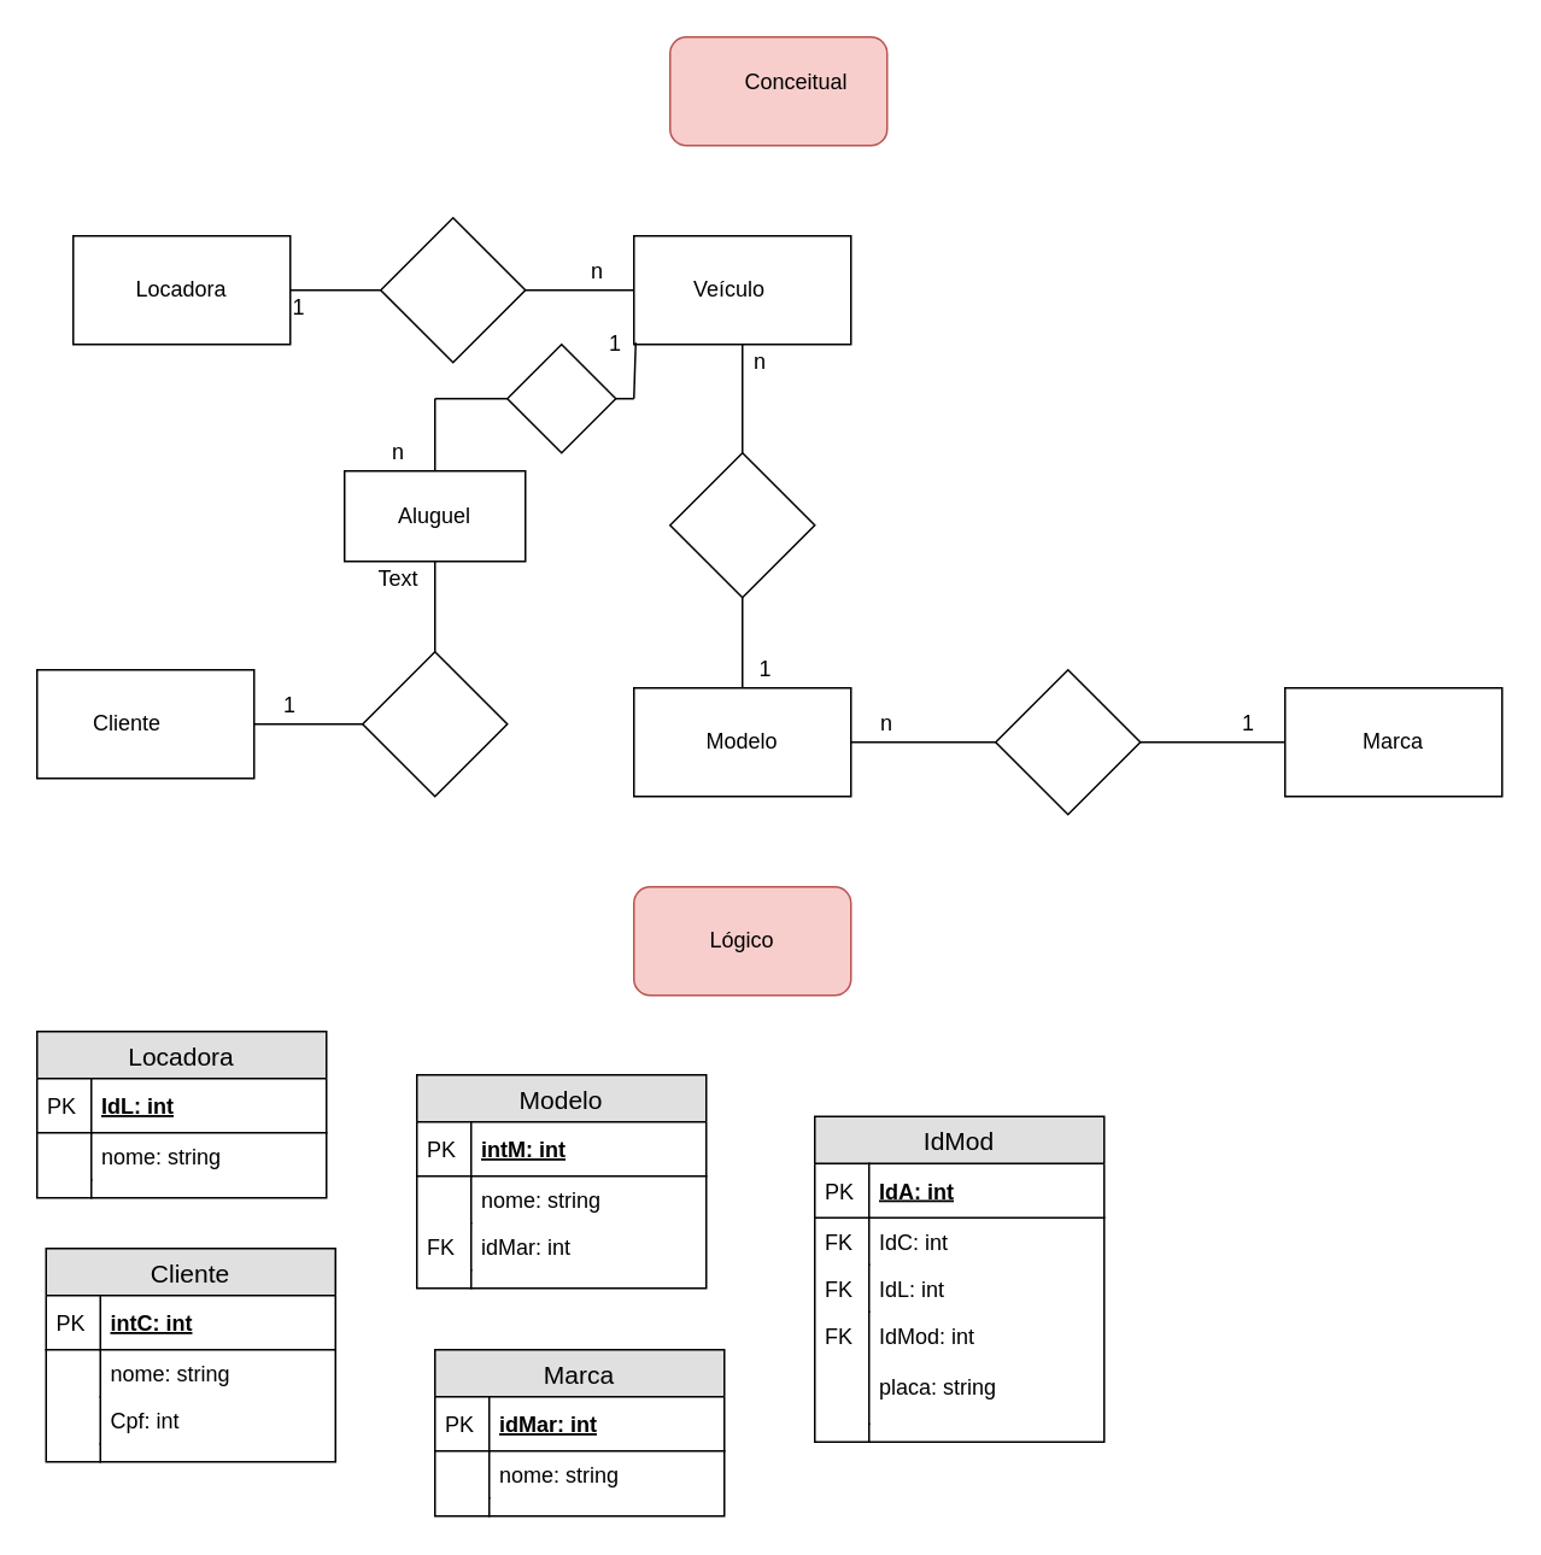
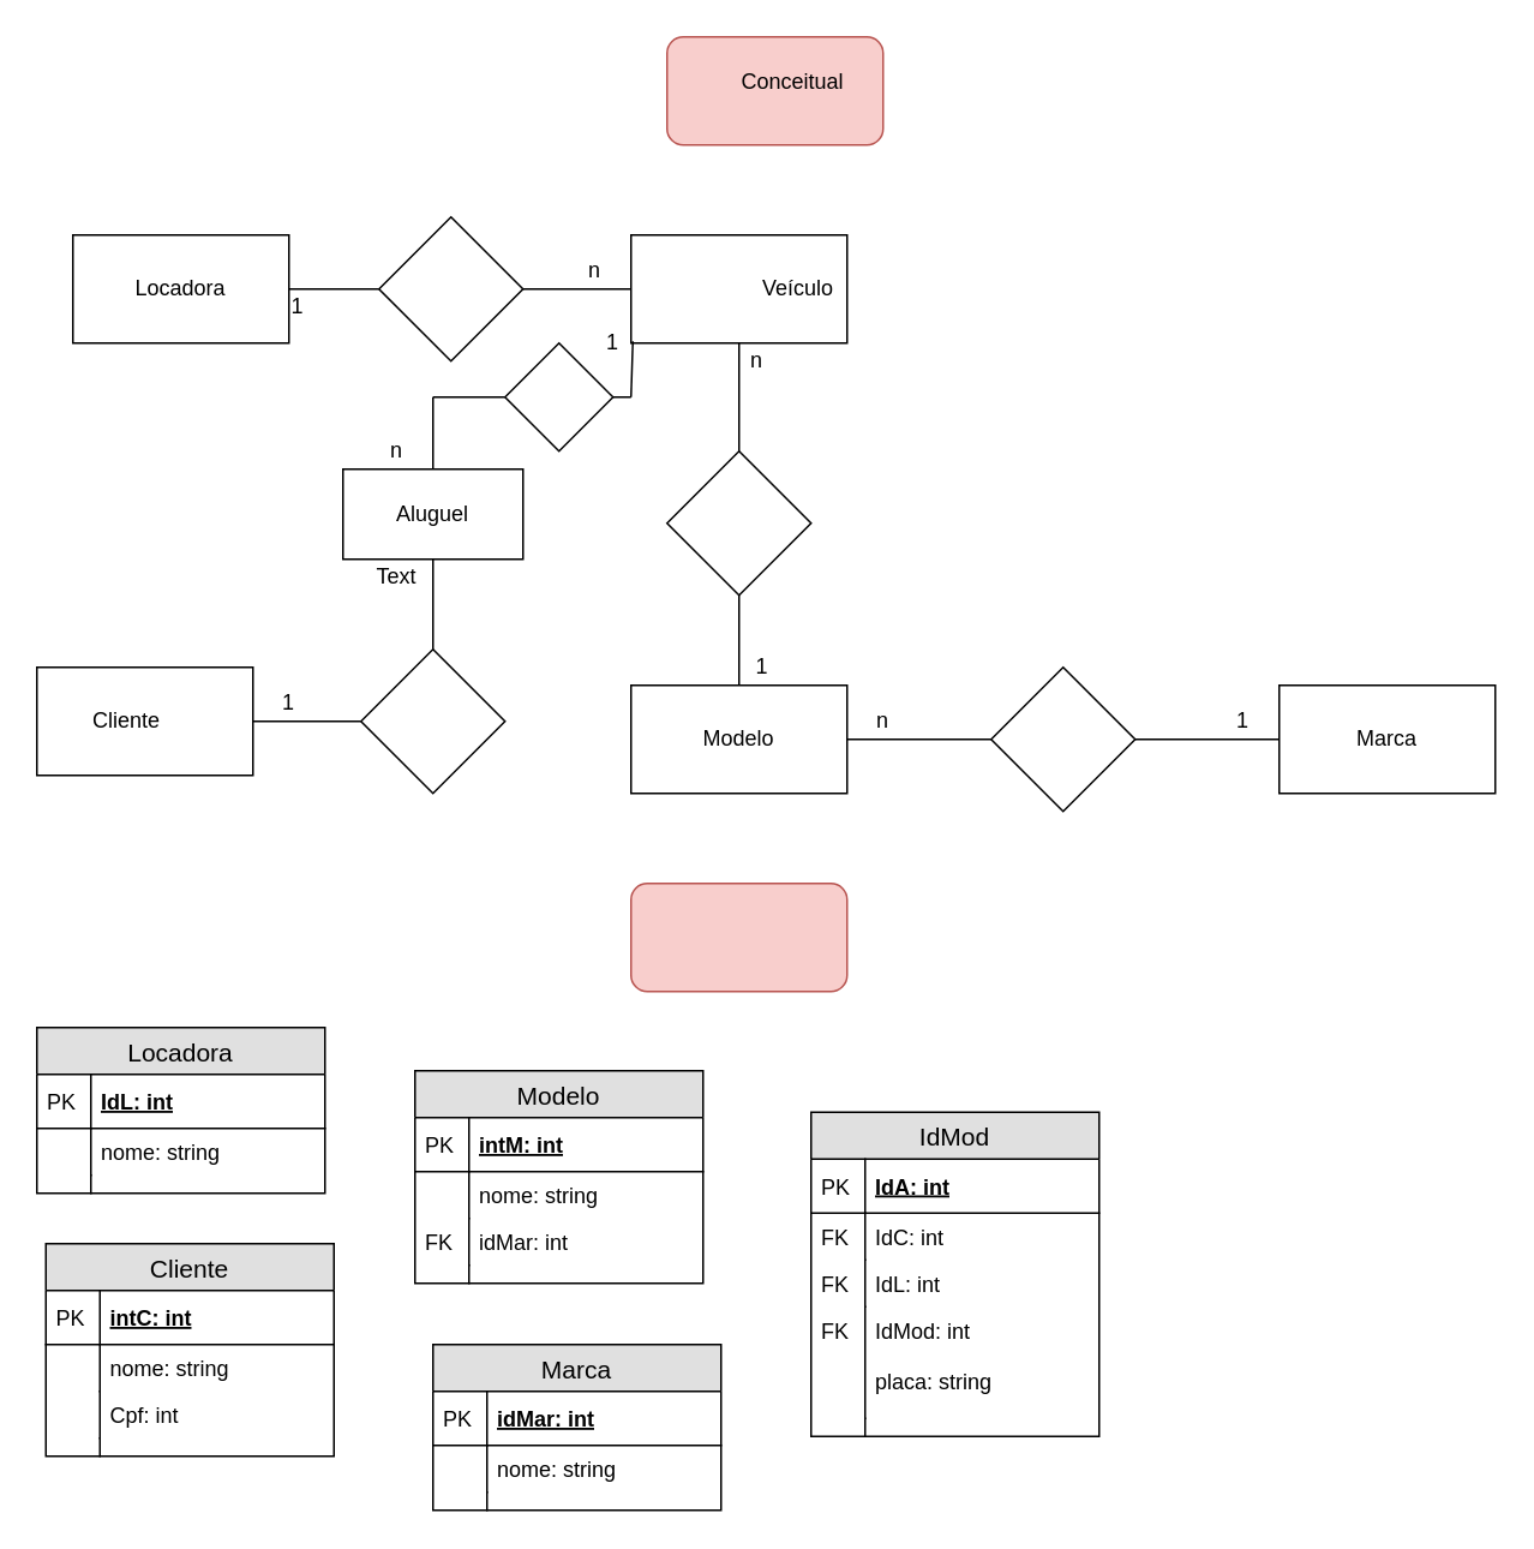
- <mxCell id="7" value="Veículo" style="text;html=1;strokeColor=none;fillColor=none;align=center;verticalAlign=middle;whiteSpace=wrap;rounded=0;" vertex="1" parent="1"><mxGeometry x="383" y="150" width="40" height="20" as="geometry" /></mxCell>
+ <mxCell id="7" value="Veículo" style="text;html=1;strokeColor=none;fillColor=none;align=center;verticalAlign=middle;whiteSpace=wrap;rounded=0;" vertex="1" parent="1"><mxGeometry x="423" y="150" width="40" height="20" as="geometry" /></mxCell>
- <mxCell id="44" value="Lógico" style="text;html=1;strokeColor=none;fillColor=none;align=center;verticalAlign=middle;whiteSpace=wrap;rounded=0;" vertex="1" parent="1"><mxGeometry x="390" y="510" width="40" height="20" as="geometry" /></mxCell>
